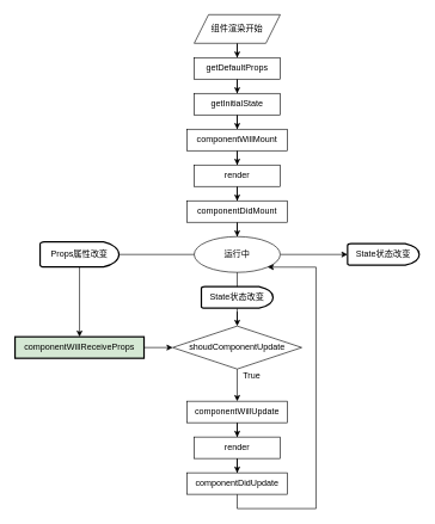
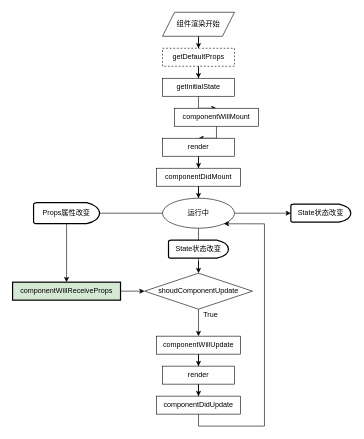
- <mxCell id="5" value="getDefaultProps" style="whiteSpace=wrap;html=1;" vertex="1" parent="1"><mxGeometry x="270" y="80" width="120" height="30" as="geometry" /></mxCell>
+ <mxCell id="5" value="getDefaultProps" style="whiteSpace=wrap;html=1;dashed=1;" vertex="1" parent="1"><mxGeometry x="270" y="80" width="120" height="30" as="geometry" /></mxCell>
- <mxCell id="9" value="componentWillMount" style="whiteSpace=wrap;html=1;" vertex="1" parent="1"><mxGeometry x="260" y="180" width="140" height="30" as="geometry" /></mxCell>
+ <mxCell id="9" value="componentWillMount" style="whiteSpace=wrap;html=1;" vertex="1" parent="1"><mxGeometry x="290" y="180" width="140" height="30" as="geometry" /></mxCell>
